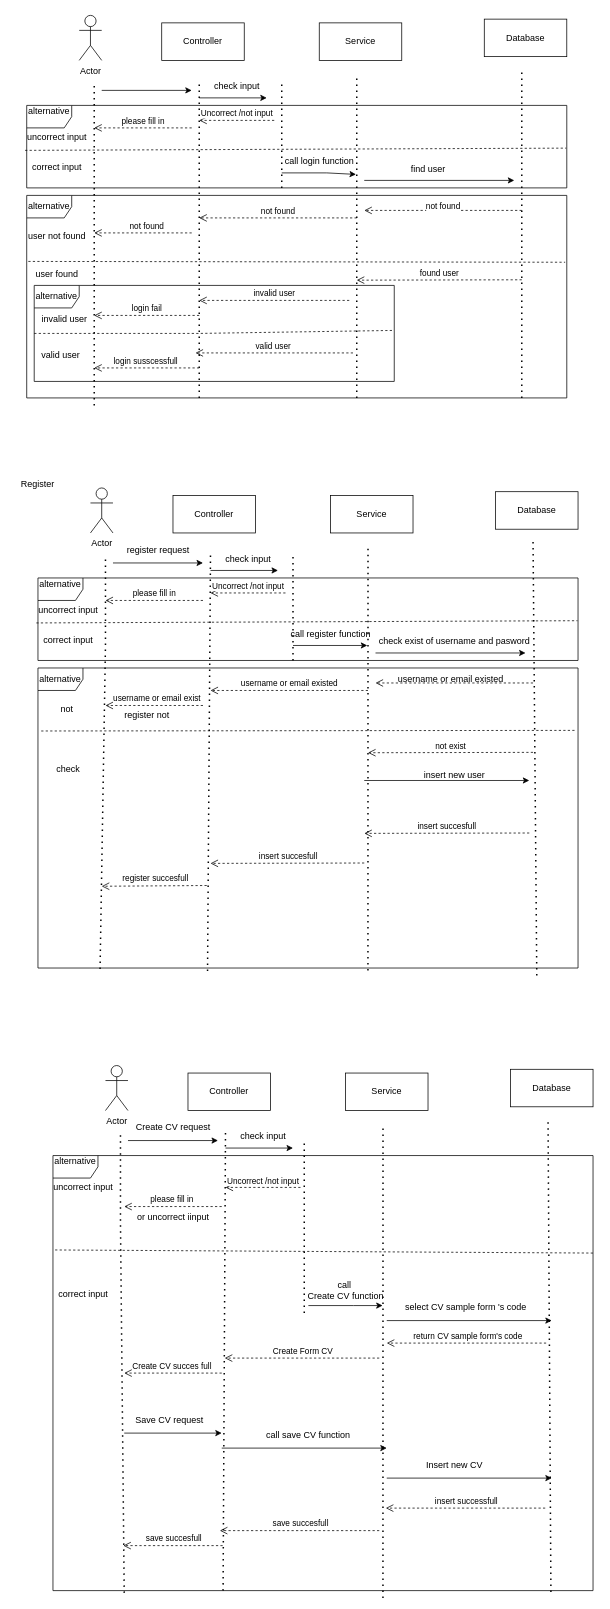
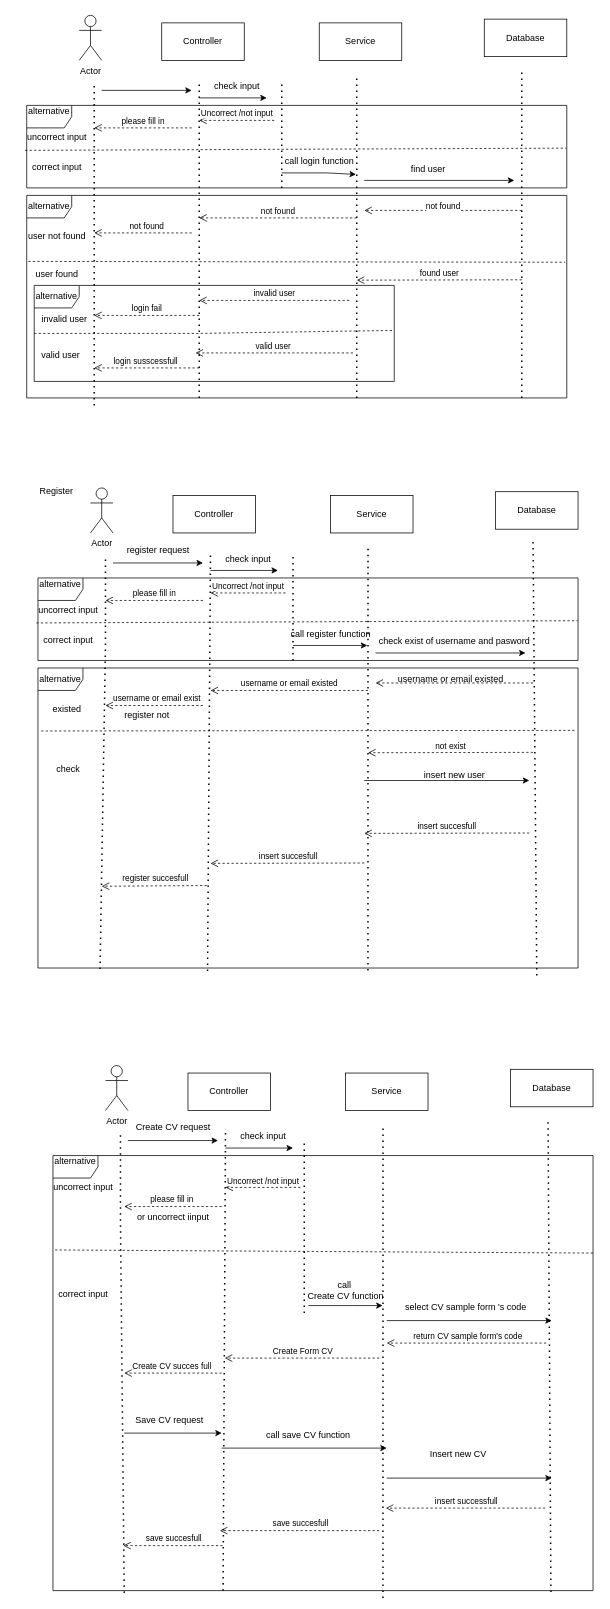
- <mxCell id="49" value="Register" style="text;html=1;align=center;verticalAlign=middle;whiteSpace=wrap;rounded=0;" vertex="1" parent="1"><mxGeometry x="20" y="630" width="60" height="30" as="geometry" /></mxCell>
+ <mxCell id="49" value="Register" style="text;html=1;align=center;verticalAlign=middle;whiteSpace=wrap;rounded=0;" vertex="1" parent="1"><mxGeometry x="45" y="640" width="60" height="30" as="geometry" /></mxCell>
- <mxCell id="61" value="not&amp;nbsp;" style="text;html=1;align=center;verticalAlign=middle;resizable=0;points=[];autosize=1;strokeColor=none;fillColor=none;" vertex="1" parent="1"><mxGeometry x="60" y="930" width="60" height="30" as="geometry" /></mxCell>
+ <mxCell id="61" value="existed&amp;nbsp;" style="text;html=1;align=center;verticalAlign=middle;resizable=0;points=[];autosize=1;strokeColor=none;fillColor=none;" vertex="1" parent="1"><mxGeometry x="60" y="930" width="60" height="30" as="geometry" /></mxCell>
- <mxCell id="112" value="Insert new CV" style="text;html=1;align=center;verticalAlign=middle;resizable=0;points=[];autosize=1;strokeColor=none;fillColor=none;" vertex="1" parent="1"><mxGeometry x="555" y="1938" width="100" height="30" as="geometry" /></mxCell>
+ <mxCell id="112" value="Insert new CV" style="text;html=1;align=center;verticalAlign=middle;resizable=0;points=[];autosize=1;strokeColor=none;fillColor=none;" vertex="1" parent="1"><mxGeometry x="560" y="1923" width="100" height="30" as="geometry" /></mxCell>
